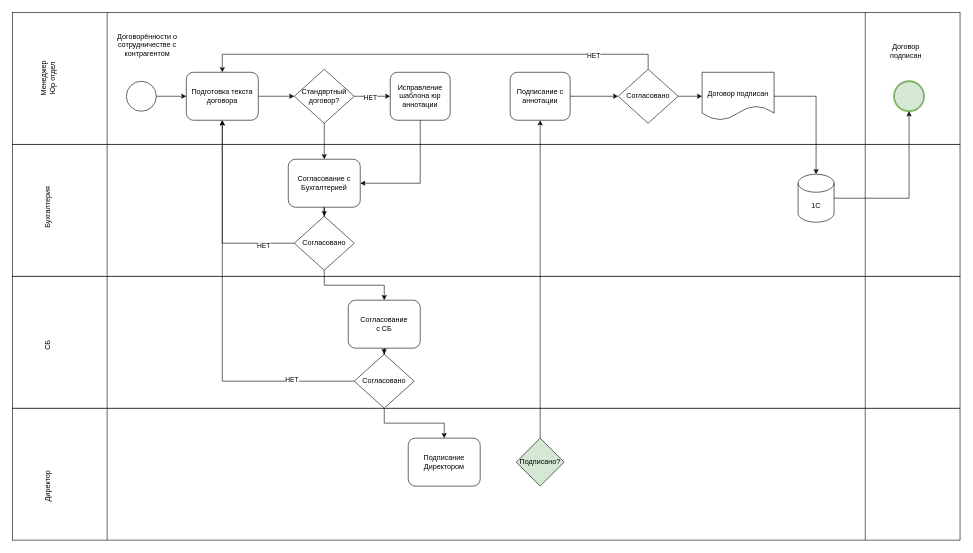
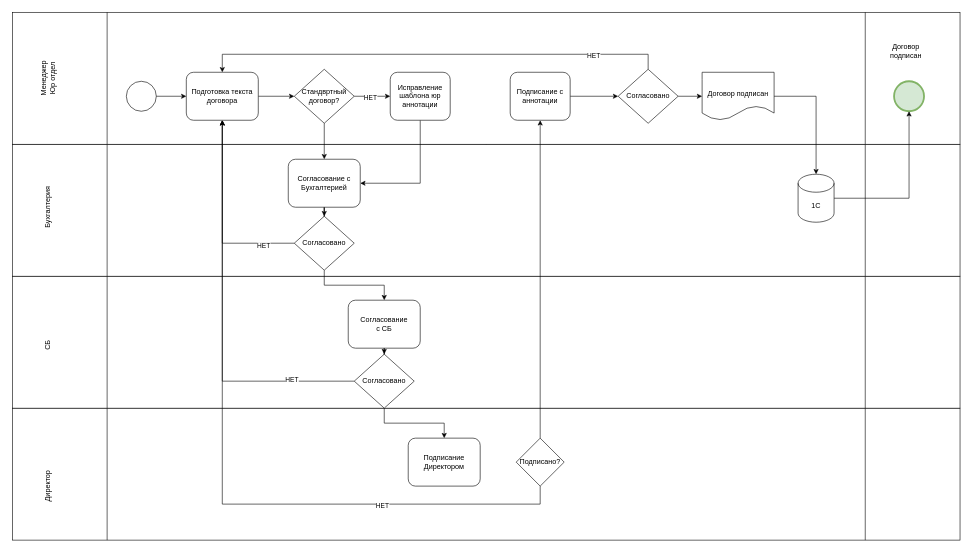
- <mxCell id="51" value="Договорённости о сотрудничестве с контрагентом" style="text;html=1;align=center;verticalAlign=middle;whiteSpace=wrap;rounded=0;" vertex="1" parent="1"><mxGeometry x="190" y="40" width="110" height="70" as="geometry" /></mxCell>
+ <mxCell id="44" style="edgeStyle=orthogonalEdgeStyle;rounded=0;orthogonalLoop=1;jettySize=auto;html=1;entryX=0.5;entryY=1;entryDx=0;entryDy=0;" edge="1" parent="1" source="46" target="9"><mxGeometry relative="1" as="geometry"><Array as="points"><mxPoint x="900" y="840" /><mxPoint x="370" y="840" /></Array></mxGeometry></mxCell>
+ <mxCell id="45" value="НЕТ" style="edgeLabel;html=1;align=center;verticalAlign=middle;resizable=0;points=[];" vertex="1" connectable="0" parent="44"><mxGeometry x="-0.51" y="2" relative="1" as="geometry"><mxPoint as="offset" /></mxGeometry></mxCell>
- <mxCell id="46" value="Подписано?" style="rhombus;whiteSpace=wrap;html=1;fillColor=#d5e8d4;" vertex="1" parent="1"><mxGeometry x="860" y="730" width="80" height="80" as="geometry" /></mxCell>
+ <mxCell id="46" value="Подписано?" style="rhombus;whiteSpace=wrap;html=1;" vertex="1" parent="1"><mxGeometry x="860" y="730" width="80" height="80" as="geometry" /></mxCell>
